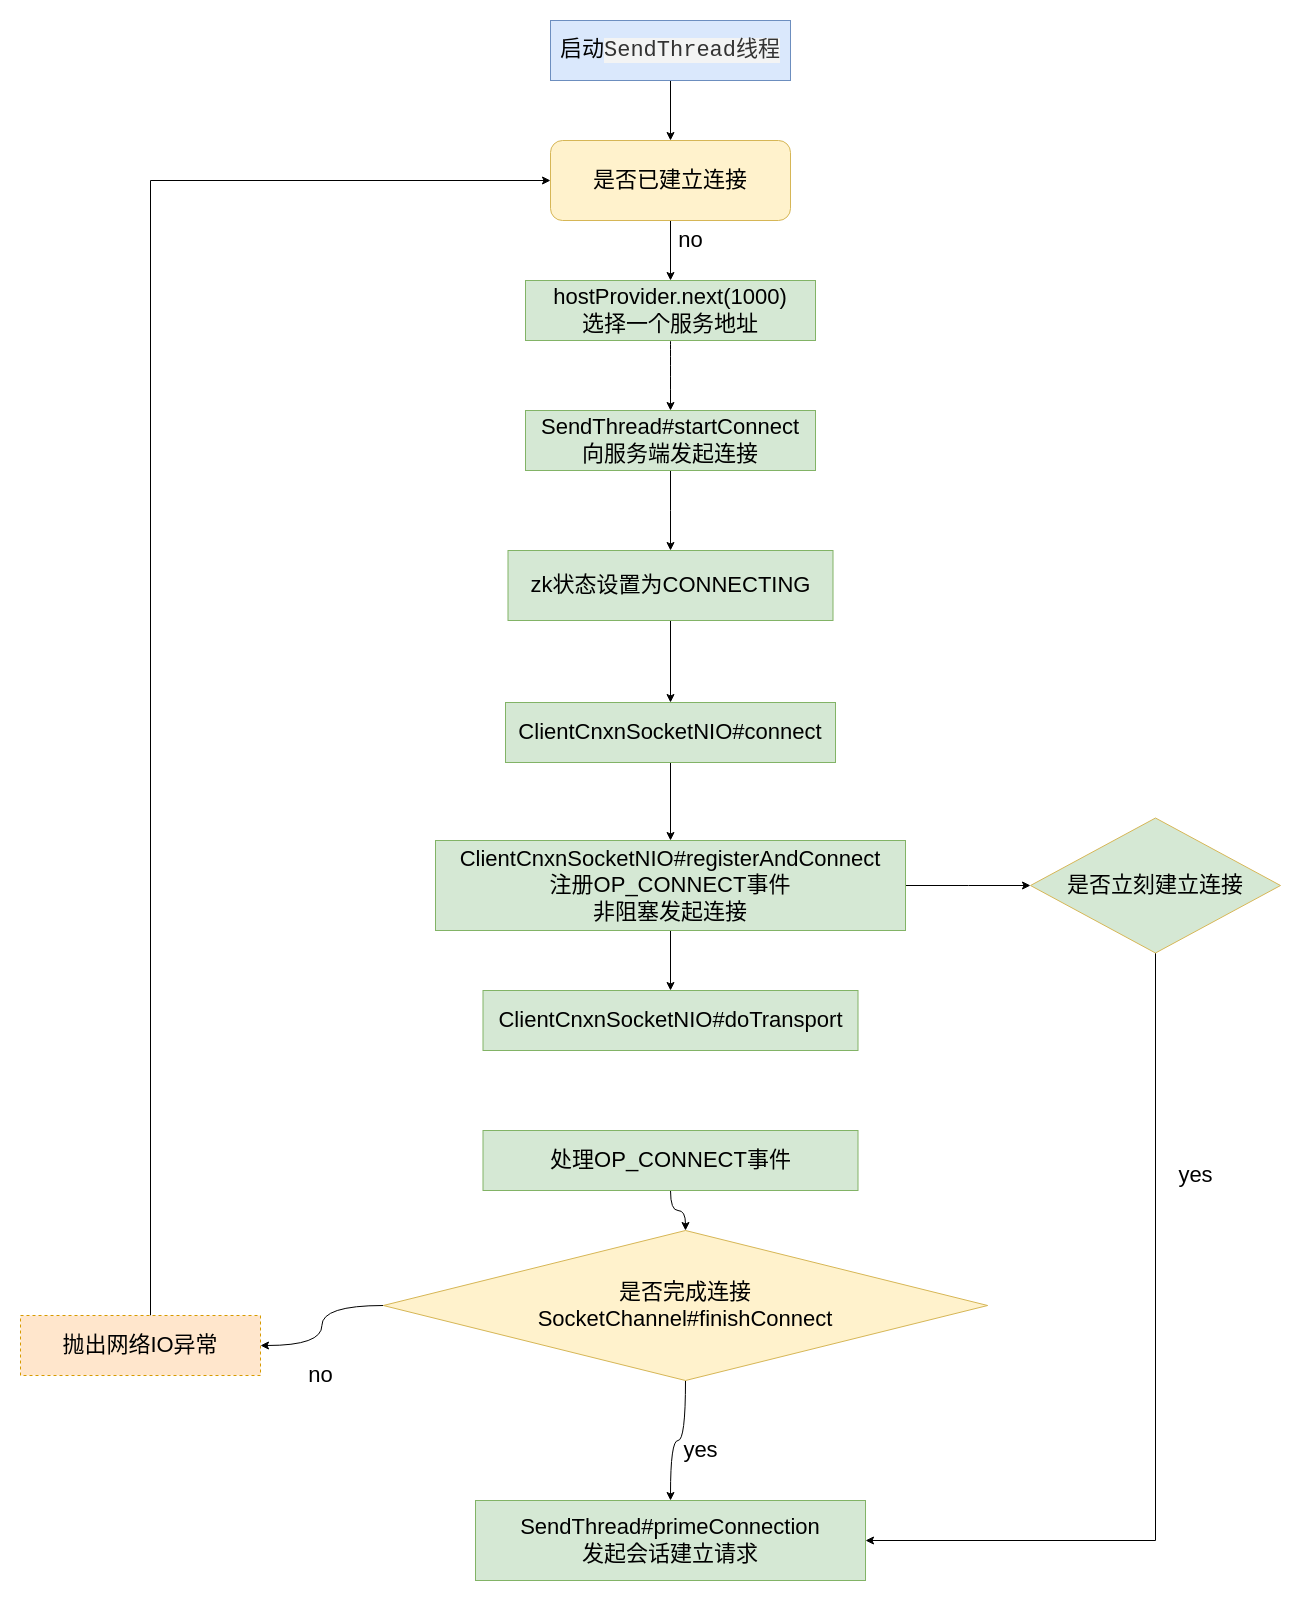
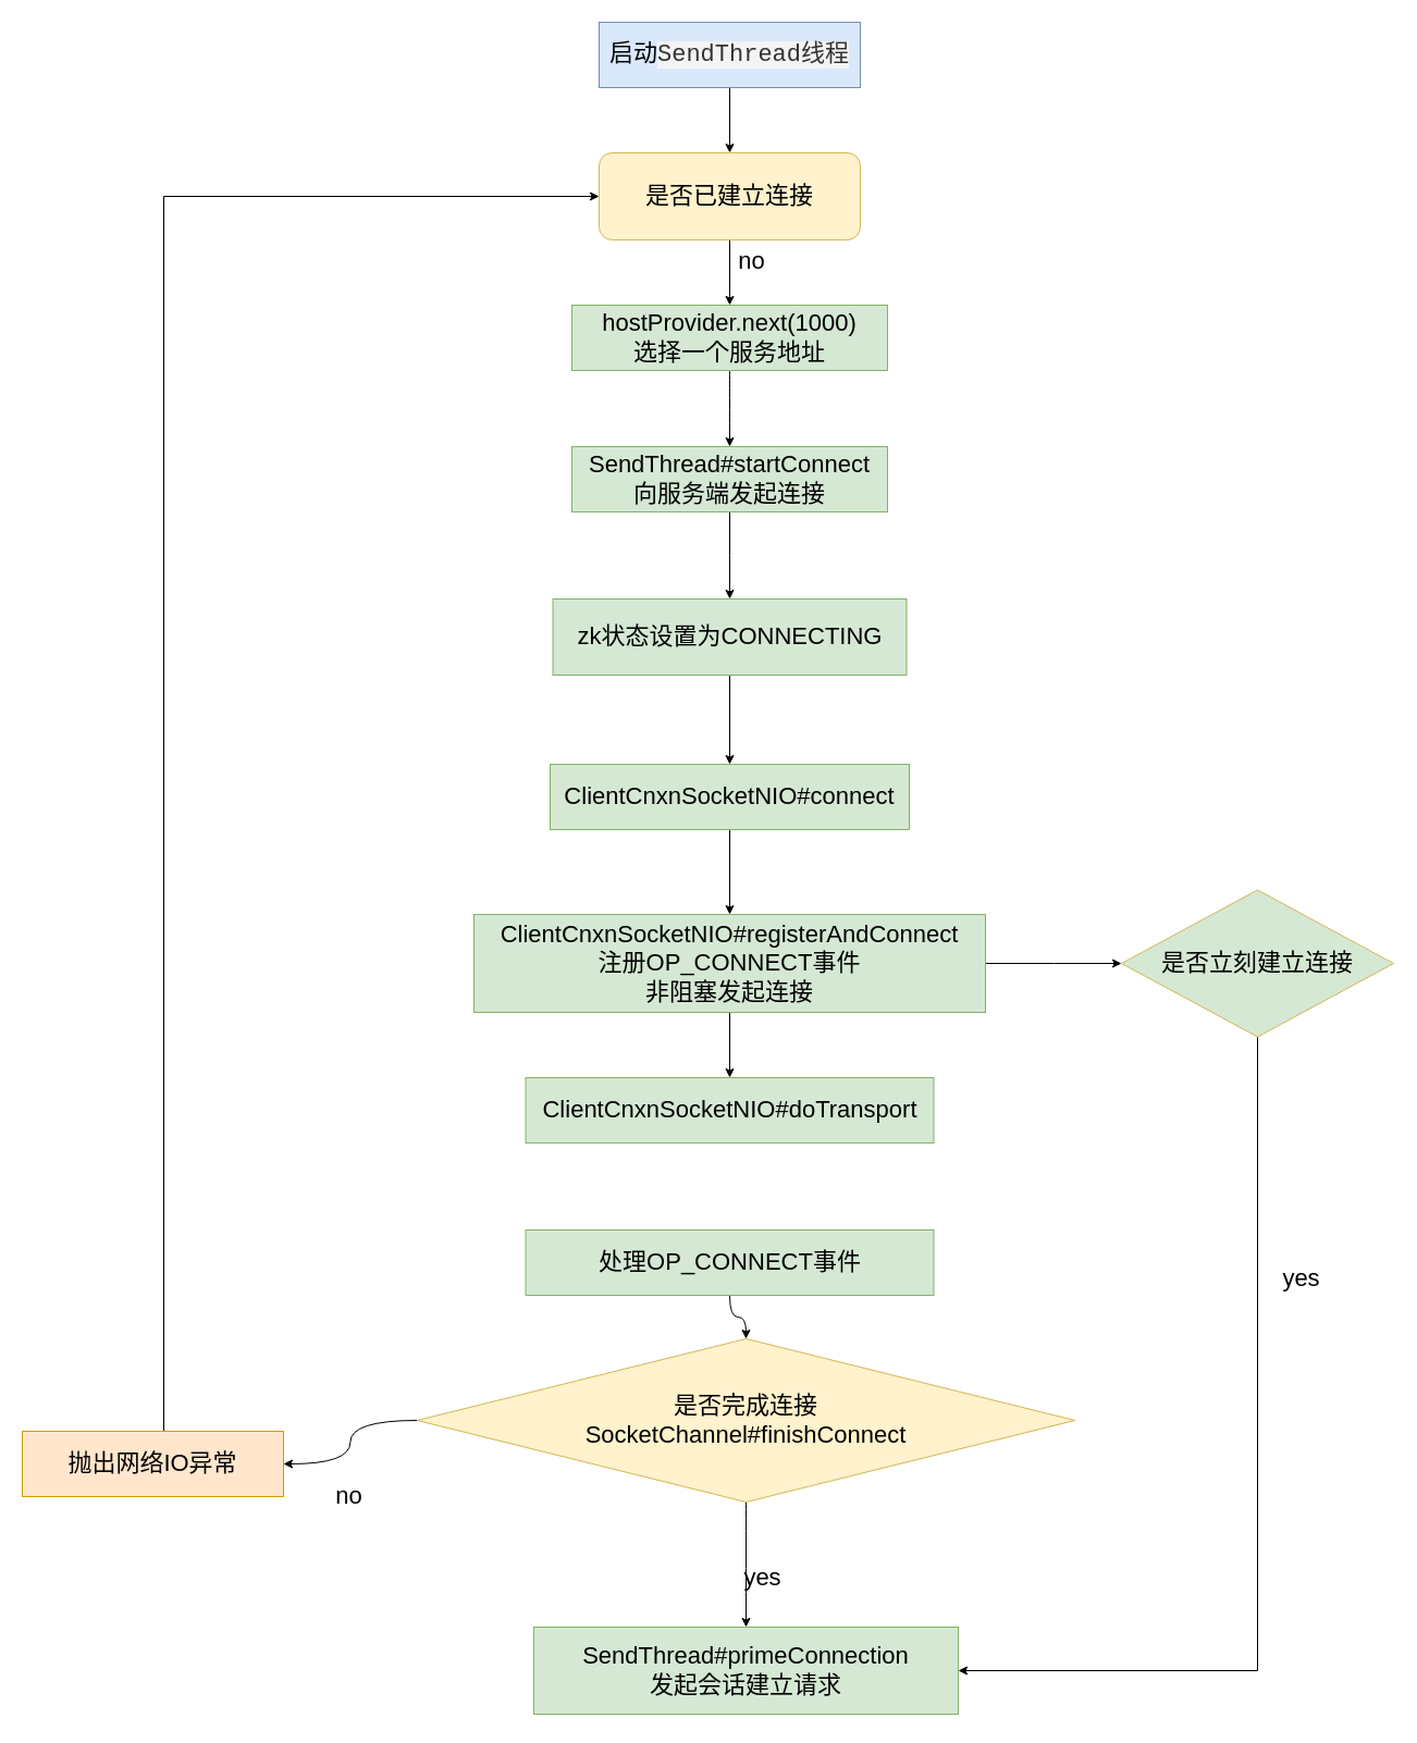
- <mxCell id="25" value="抛出网络IO异常" style="rounded=0;whiteSpace=wrap;html=1;fontSize=22;fillColor=#ffe6cc;strokeColor=#d79b00;dashed=1;" vertex="1" parent="1"><mxGeometry x="20" y="1315" width="240" height="60" as="geometry" /></mxCell>
+ <mxCell id="25" value="抛出网络IO异常" style="rounded=0;whiteSpace=wrap;html=1;fontSize=22;fillColor=#ffe6cc;strokeColor=#d79b00;" vertex="1" parent="1"><mxGeometry x="20" y="1315" width="240" height="60" as="geometry" /></mxCell>
- <mxCell id="26" value="SendThread#primeConnection&lt;br&gt;发起会话建立请求" style="rounded=0;whiteSpace=wrap;html=1;fontSize=22;fillColor=#d5e8d4;strokeColor=#82b366;" vertex="1" parent="1"><mxGeometry x="475.01" y="1500" width="390" height="80" as="geometry" /></mxCell>
+ <mxCell id="26" value="SendThread#primeConnection&lt;br&gt;发起会话建立请求" style="rounded=0;whiteSpace=wrap;html=1;fontSize=22;fillColor=#d5e8d4;strokeColor=#82b366;" vertex="1" parent="1"><mxGeometry x="490.01" y="1495" width="390" height="80" as="geometry" /></mxCell>
